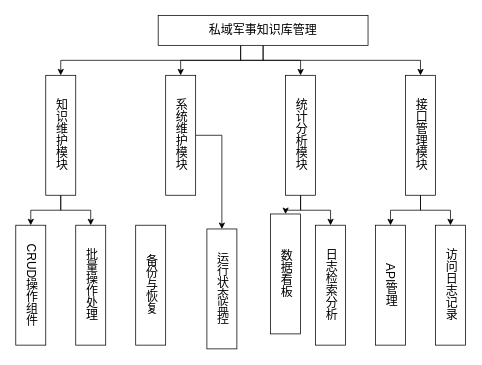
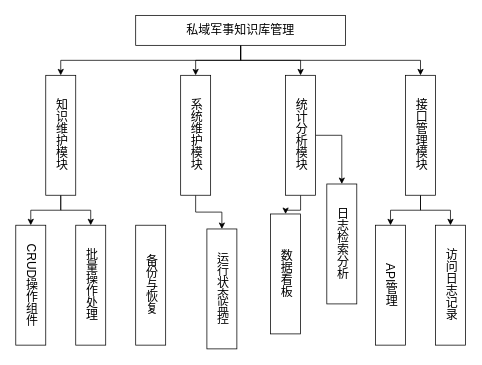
- <mxCell id="6" value="私域军事知识库管理" style="rounded=0;whiteSpace=wrap;html=1;fontSize=16;" vertex="1" parent="1"><mxGeometry x="210" y="20" width="280" height="40" as="geometry" /></mxCell>
+ <mxCell id="6" value="私域军事知识库管理" style="rounded=0;whiteSpace=wrap;html=1;fontSize=16;" vertex="1" parent="1"><mxGeometry x="180" y="20" width="280" height="40" as="geometry" /></mxCell>
- <mxCell id="11" value="系统维护模块" style="rounded=0;whiteSpace=wrap;html=1;textDirection=vertical-lr;fontSize=16;" vertex="1" parent="1"><mxGeometry x="220" y="100" width="40" height="160" as="geometry" /></mxCell>
+ <mxCell id="11" value="系统维护模块" style="rounded=0;whiteSpace=wrap;html=1;textDirection=vertical-lr;fontSize=16;" vertex="1" parent="1"><mxGeometry x="240" y="100" width="40" height="160" as="geometry" /></mxCell>
- <mxCell id="23" value="日志检索分析" style="rounded=0;whiteSpace=wrap;html=1;textDirection=vertical-lr;fontSize=16;" vertex="1" parent="1"><mxGeometry x="420" y="300" width="40" height="160" as="geometry" /></mxCell>
+ <mxCell id="23" value="日志检索分析" style="rounded=0;whiteSpace=wrap;html=1;textDirection=vertical-lr;fontSize=16;" vertex="1" parent="1"><mxGeometry x="435" y="245" width="40" height="160" as="geometry" /></mxCell>
